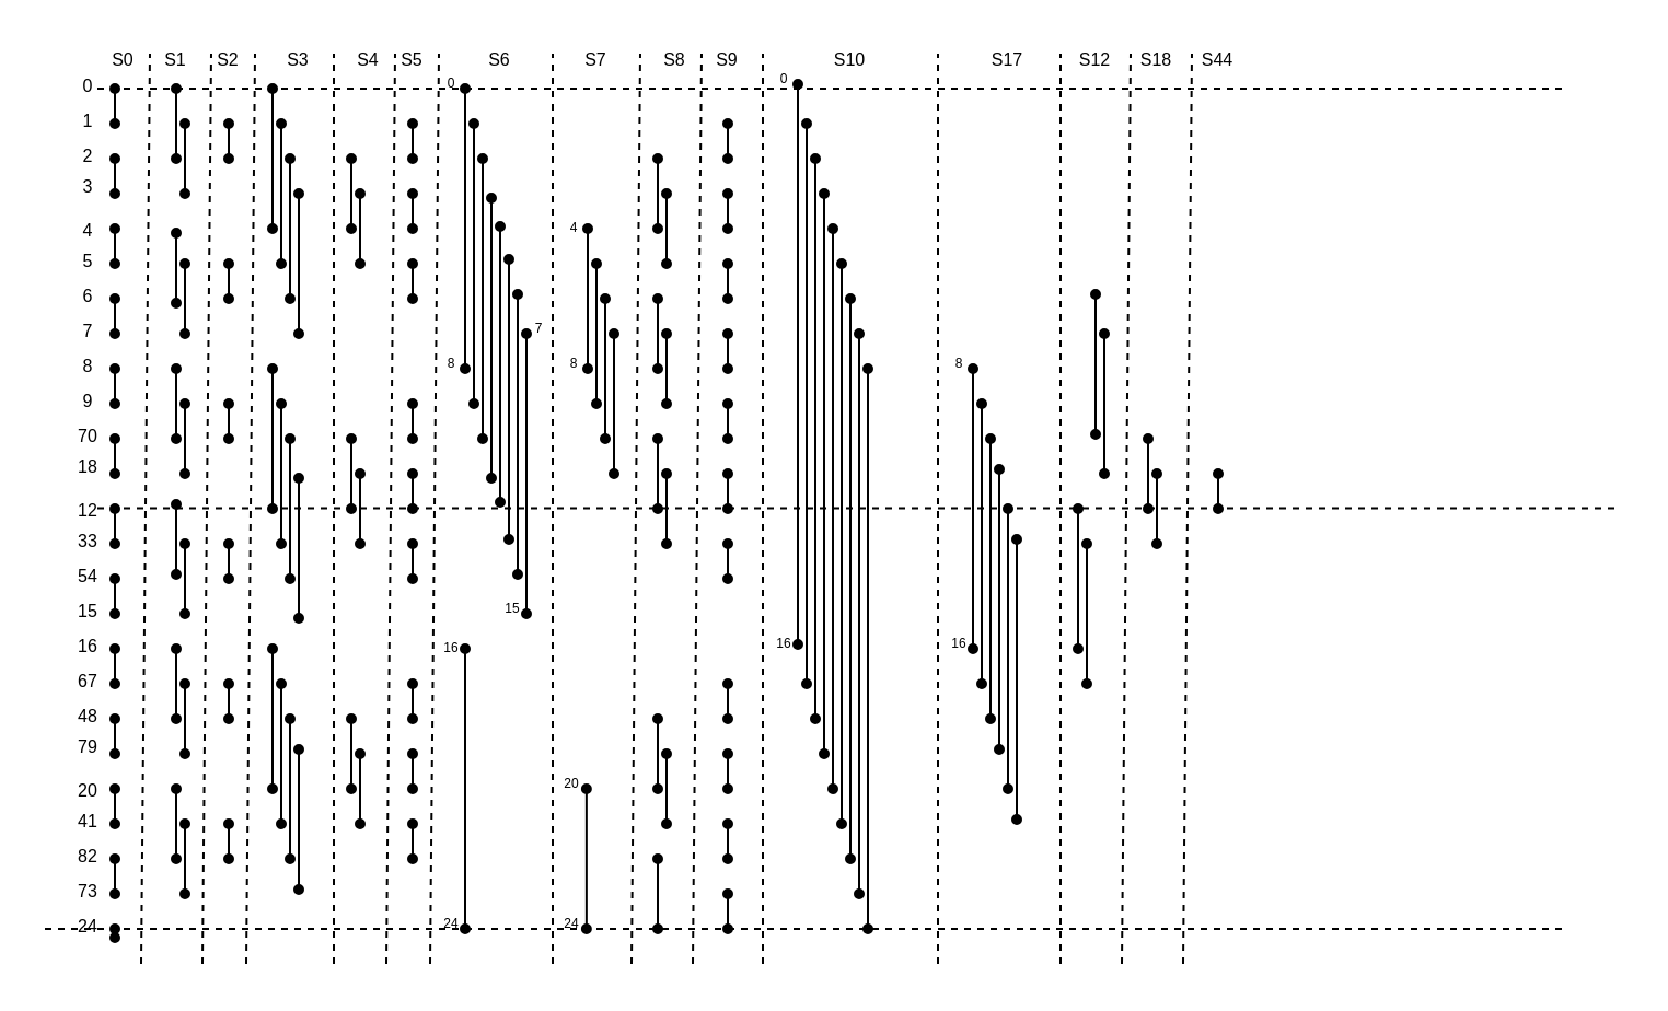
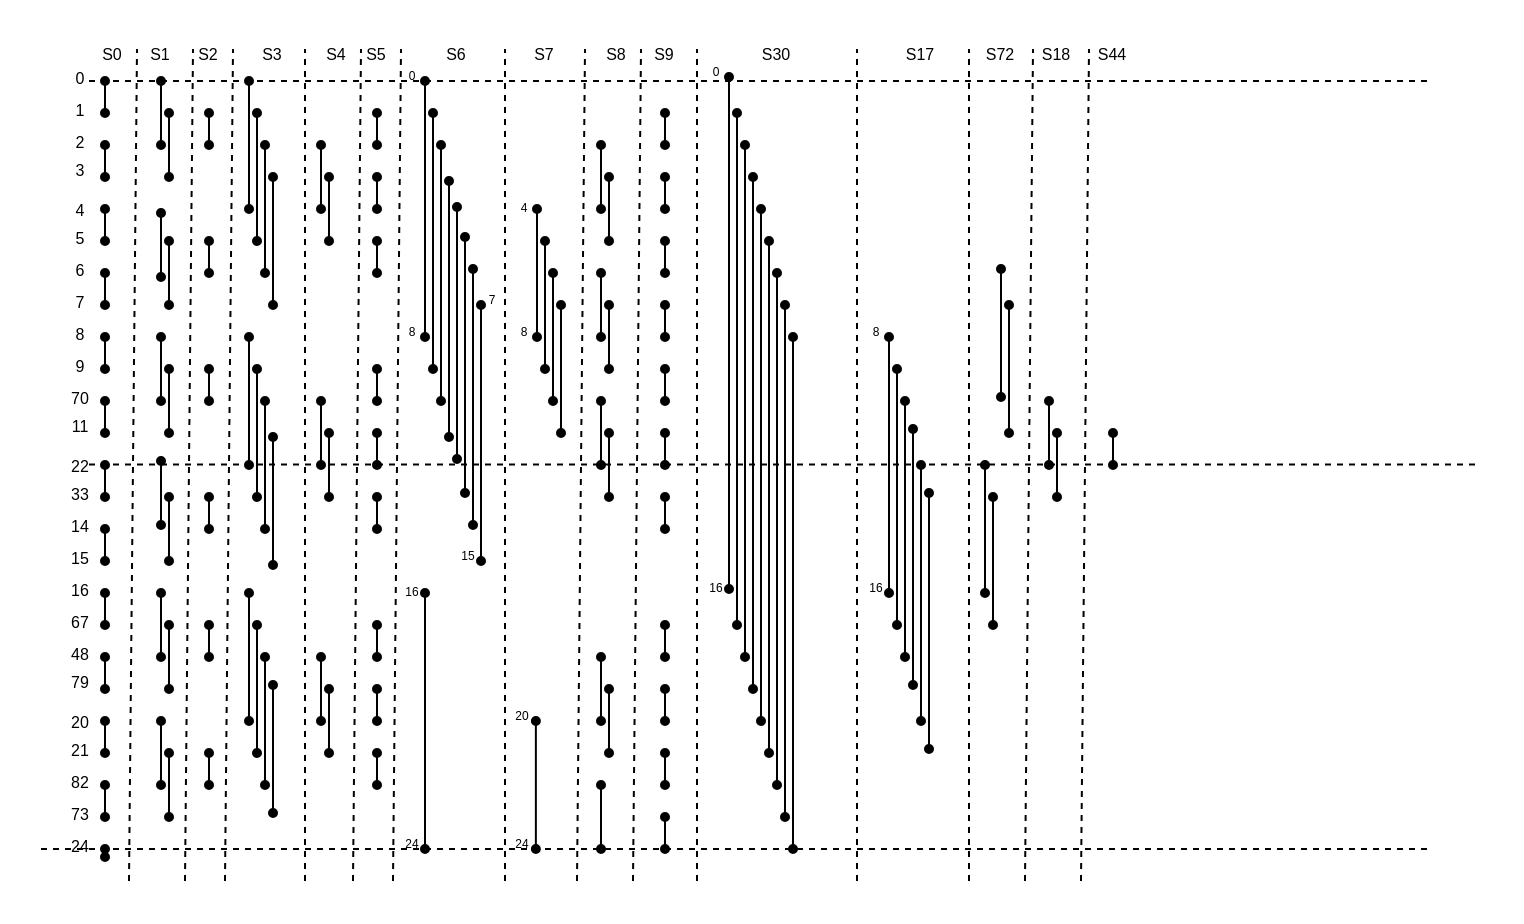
- <mxCell id="181" value="&lt;font style=&quot;font-size: 8px&quot;&gt;S10&lt;br&gt;&lt;/font&gt;" style="text;html=1;strokeColor=none;fillColor=none;align=center;verticalAlign=middle;whiteSpace=wrap;rounded=0;" parent="1" vertex="1"><mxGeometry x="376" y="20" width="24" height="12" as="geometry" /></mxCell>
+ <mxCell id="181" value="&lt;font style=&quot;font-size: 8px&quot;&gt;S30&lt;br&gt;&lt;/font&gt;" style="text;html=1;strokeColor=none;fillColor=none;align=center;verticalAlign=middle;whiteSpace=wrap;rounded=0;" parent="1" vertex="1"><mxGeometry x="376" y="20" width="24" height="12" as="geometry" /></mxCell>
- <mxCell id="183" value="&lt;font style=&quot;font-size: 8px&quot;&gt;S12&lt;br&gt;&lt;/font&gt;" style="text;html=1;strokeColor=none;fillColor=none;align=center;verticalAlign=middle;whiteSpace=wrap;rounded=0;" parent="1" vertex="1"><mxGeometry x="488" y="20" width="24" height="12" as="geometry" /></mxCell>
+ <mxCell id="183" value="&lt;font style=&quot;font-size: 8px&quot;&gt;S72&lt;br&gt;&lt;/font&gt;" style="text;html=1;strokeColor=none;fillColor=none;align=center;verticalAlign=middle;whiteSpace=wrap;rounded=0;" parent="1" vertex="1"><mxGeometry x="488" y="20" width="24" height="12" as="geometry" /></mxCell>
- <mxCell id="45" value="&lt;font style=&quot;font-size: 8px&quot;&gt;18&lt;/font&gt;" style="text;html=1;strokeColor=none;fillColor=none;align=center;verticalAlign=middle;whiteSpace=wrap;rounded=0;" parent="1" vertex="1"><mxGeometry x="28" y="206" width="24" height="12" as="geometry" /></mxCell>
+ <mxCell id="45" value="&lt;font style=&quot;font-size: 8px&quot;&gt;11&lt;/font&gt;" style="text;html=1;strokeColor=none;fillColor=none;align=center;verticalAlign=middle;whiteSpace=wrap;rounded=0;" parent="1" vertex="1"><mxGeometry x="28" y="206" width="24" height="12" as="geometry" /></mxCell>
- <mxCell id="46" value="&lt;span style=&quot;font-size: 8px&quot;&gt;12&lt;/span&gt;" style="text;html=1;strokeColor=none;fillColor=none;align=center;verticalAlign=middle;whiteSpace=wrap;rounded=0;" parent="1" vertex="1"><mxGeometry x="28" y="226" width="24" height="12" as="geometry" /></mxCell>
+ <mxCell id="46" value="&lt;span style=&quot;font-size: 8px&quot;&gt;22&lt;/span&gt;" style="text;html=1;strokeColor=none;fillColor=none;align=center;verticalAlign=middle;whiteSpace=wrap;rounded=0;" parent="1" vertex="1"><mxGeometry x="28" y="226" width="24" height="12" as="geometry" /></mxCell>
- <mxCell id="48" value="&lt;font style=&quot;font-size: 8px&quot;&gt;54&lt;/font&gt;" style="text;html=1;strokeColor=none;fillColor=none;align=center;verticalAlign=middle;whiteSpace=wrap;rounded=0;" parent="1" vertex="1"><mxGeometry x="28" y="256" width="24" height="12" as="geometry" /></mxCell>
+ <mxCell id="48" value="&lt;font style=&quot;font-size: 8px&quot;&gt;14&lt;/font&gt;" style="text;html=1;strokeColor=none;fillColor=none;align=center;verticalAlign=middle;whiteSpace=wrap;rounded=0;" parent="1" vertex="1"><mxGeometry x="28" y="256" width="24" height="12" as="geometry" /></mxCell>
- <mxCell id="102" value="&lt;font style=&quot;font-size: 8px&quot;&gt;41&lt;/font&gt;" style="text;html=1;strokeColor=none;fillColor=none;align=center;verticalAlign=middle;whiteSpace=wrap;rounded=0;" parent="1" vertex="1"><mxGeometry x="28" y="368" width="24" height="12" as="geometry" /></mxCell>
+ <mxCell id="102" value="&lt;font style=&quot;font-size: 8px&quot;&gt;21&lt;/font&gt;" style="text;html=1;strokeColor=none;fillColor=none;align=center;verticalAlign=middle;whiteSpace=wrap;rounded=0;" parent="1" vertex="1"><mxGeometry x="28" y="368" width="24" height="12" as="geometry" /></mxCell>
